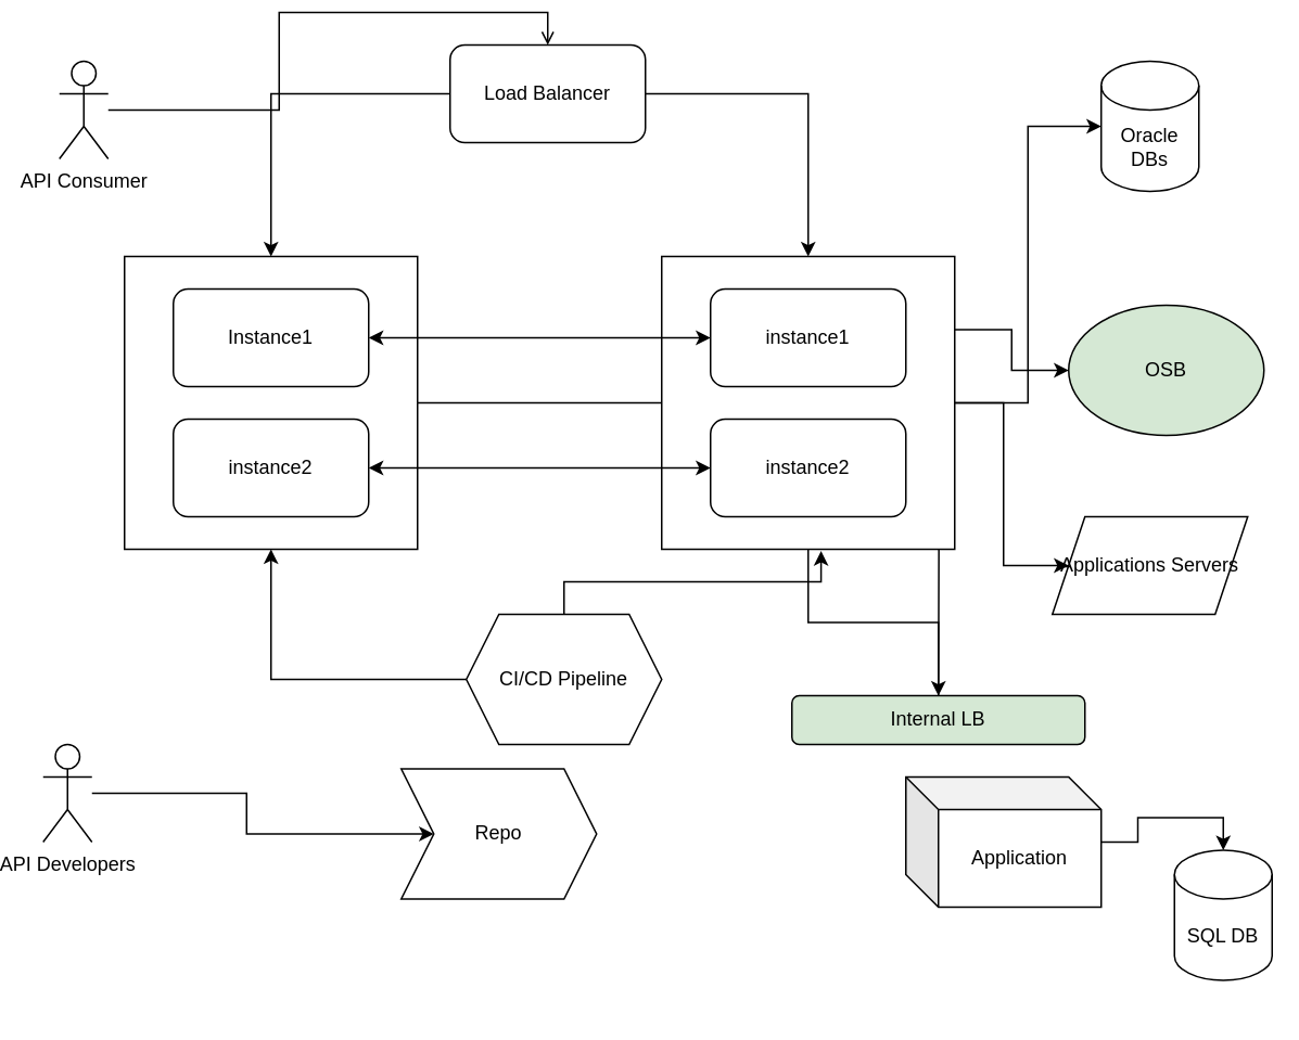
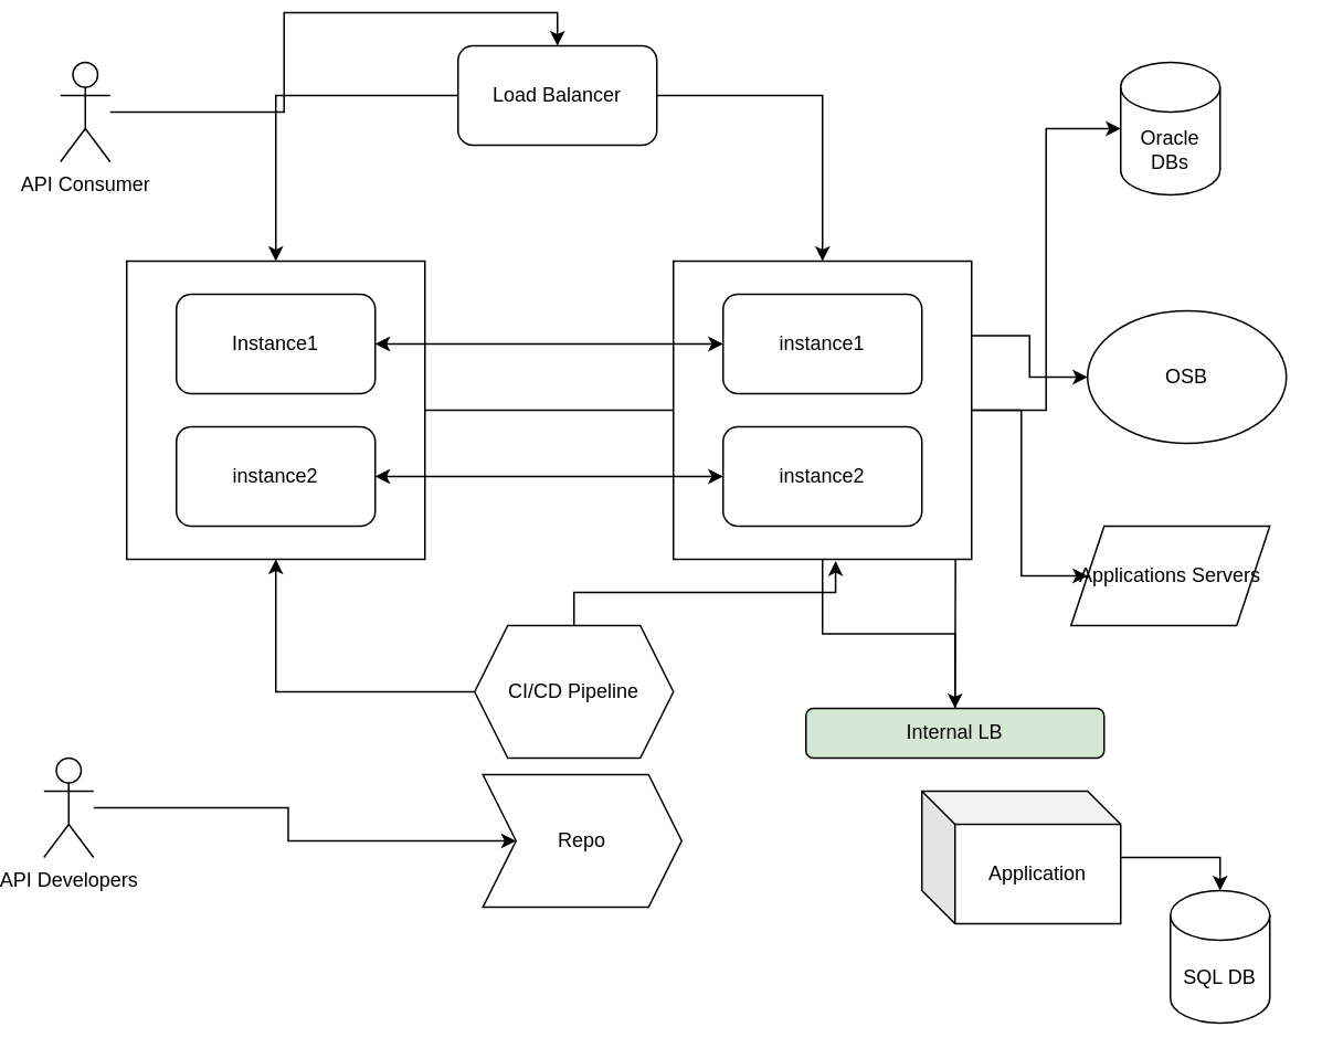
- <mxCell id="18" style="edgeStyle=orthogonalEdgeStyle;rounded=0;orthogonalLoop=1;jettySize=auto;html=1;entryX=0.5;entryY=0;entryDx=0;entryDy=0;endArrow=open;" edge="1" parent="1" source="19" target="22"><mxGeometry relative="1" as="geometry" /></mxCell>
+ <mxCell id="18" style="edgeStyle=orthogonalEdgeStyle;rounded=0;orthogonalLoop=1;jettySize=auto;html=1;entryX=0.5;entryY=0;entryDx=0;entryDy=0;" edge="1" parent="1" source="19" target="22"><mxGeometry relative="1" as="geometry" /></mxCell>
- <mxCell id="14" value="OSB" style="ellipse;whiteSpace=wrap;html=1;fillColor=#d5e8d4;" vertex="1" parent="1"><mxGeometry x="650" y="180" width="120" height="80" as="geometry" /></mxCell>
+ <mxCell id="14" value="OSB" style="ellipse;whiteSpace=wrap;html=1;" vertex="1" parent="1"><mxGeometry x="650" y="180" width="120" height="80" as="geometry" /></mxCell>
- <mxCell id="25" value="Repo" style="shape=step;perimeter=stepPerimeter;whiteSpace=wrap;html=1;fixedSize=1;" vertex="1" parent="1"><mxGeometry x="240" y="465" width="120" height="80" as="geometry" /></mxCell>
+ <mxCell id="25" value="Repo" style="shape=step;perimeter=stepPerimeter;whiteSpace=wrap;html=1;fixedSize=1;" vertex="1" parent="1"><mxGeometry x="285" y="460" width="120" height="80" as="geometry" /></mxCell>
- <mxCell id="31" value="SQL DB" style="shape=cylinder3;whiteSpace=wrap;html=1;boundedLbl=1;backgroundOutline=1;size=15;" vertex="1" parent="1"><mxGeometry x="715" y="515" width="60" height="80" as="geometry" /></mxCell>
+ <mxCell id="31" value="SQL DB" style="shape=cylinder3;whiteSpace=wrap;html=1;boundedLbl=1;backgroundOutline=1;size=15;" vertex="1" parent="1"><mxGeometry x="700" y="530" width="60" height="80" as="geometry" /></mxCell>
